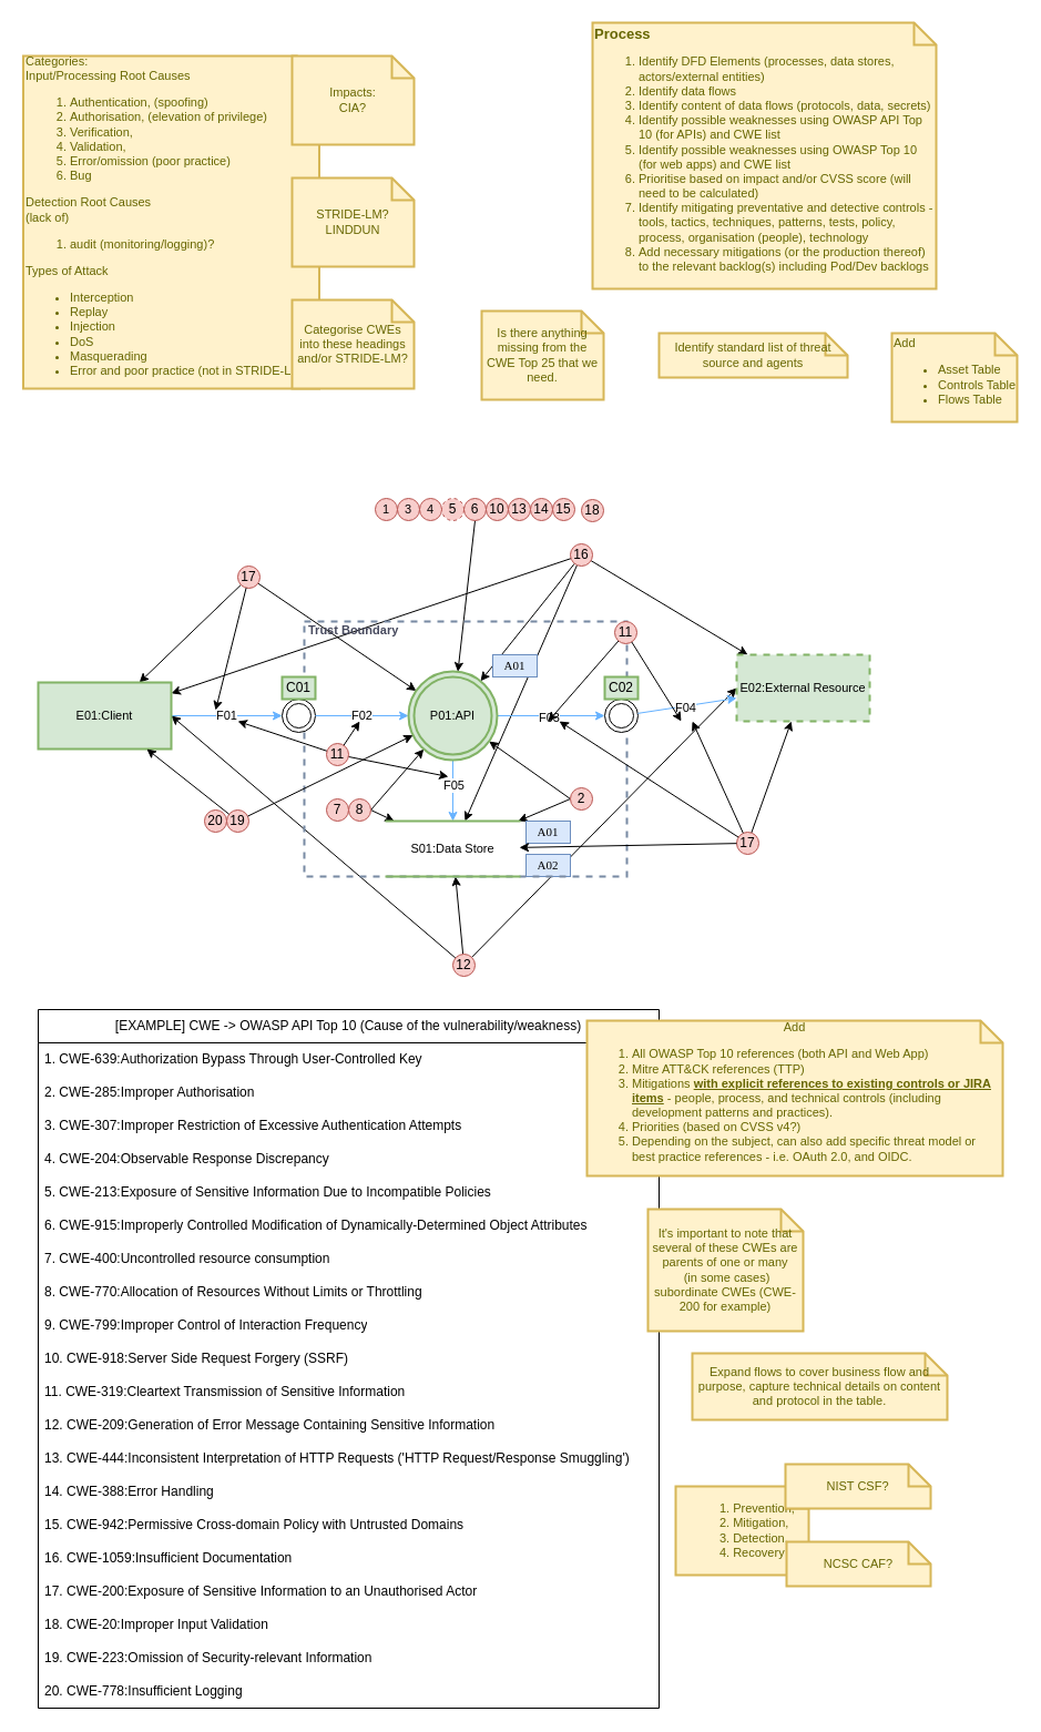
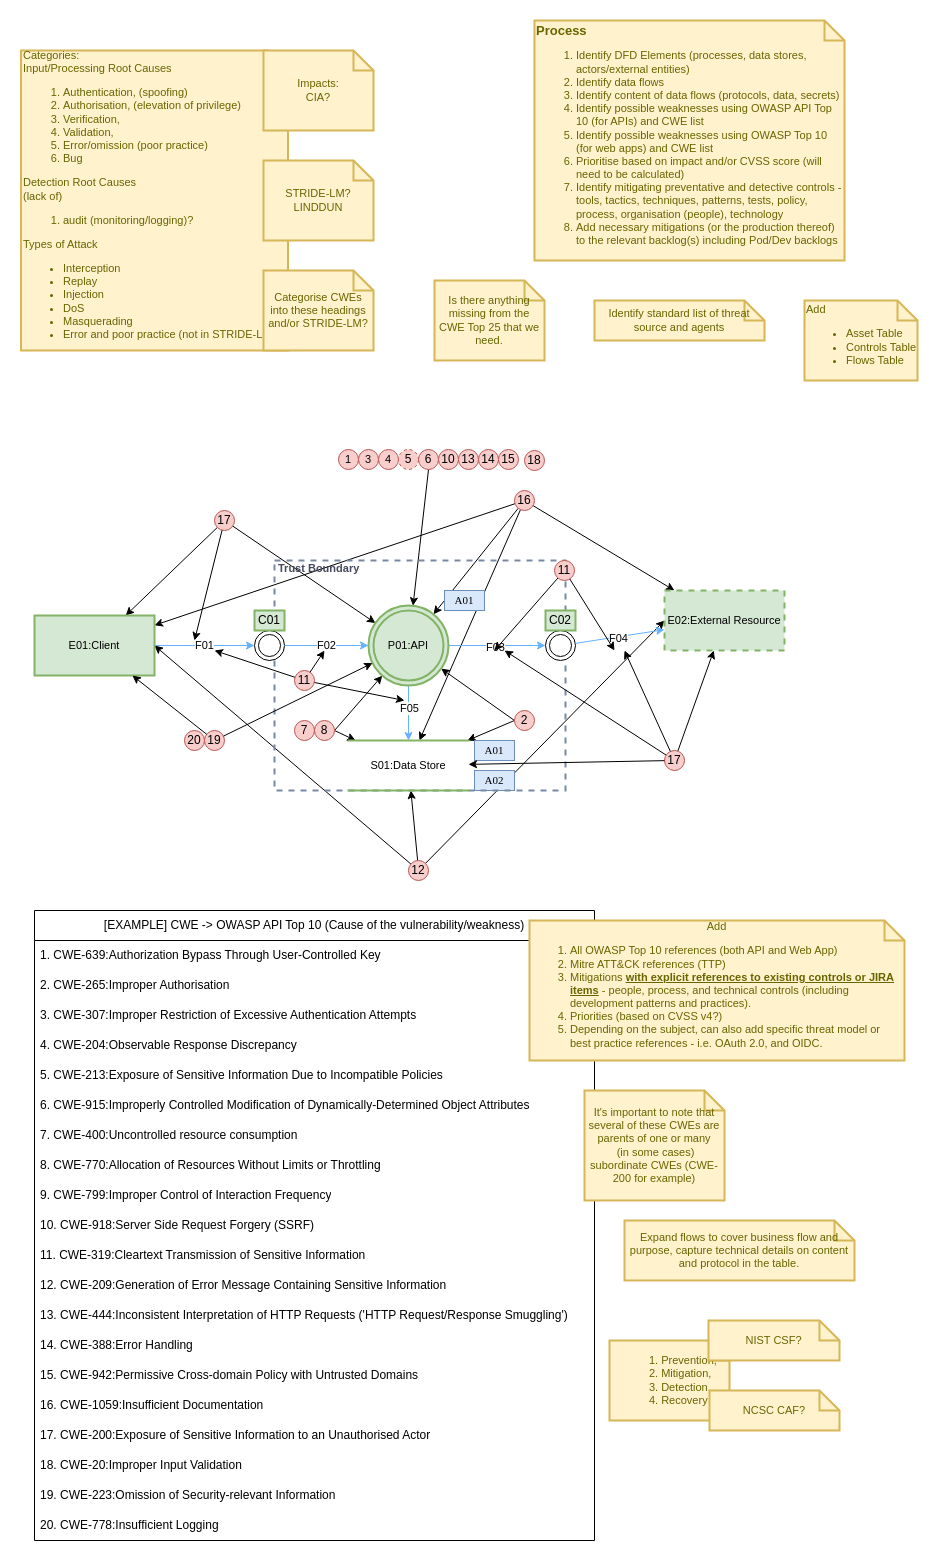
- <mxCell id="5" value="2. CWE-285:Improper Authorisation" style="text;strokeColor=none;fillColor=none;align=left;verticalAlign=middle;spacingLeft=4;spacingRight=4;overflow=hidden;points=[[0,0.5],[1,0.5]];portConstraint=eastwest;rotatable=0;whiteSpace=wrap;html=1;rounded=0;" parent="3" vertex="1"><mxGeometry y="60" width="560" height="30" as="geometry" /></mxCell>
+ <mxCell id="5" value="2. CWE-265:Improper Authorisation" style="text;strokeColor=none;fillColor=none;align=left;verticalAlign=middle;spacingLeft=4;spacingRight=4;overflow=hidden;points=[[0,0.5],[1,0.5]];portConstraint=eastwest;rotatable=0;whiteSpace=wrap;html=1;rounded=0;" parent="3" vertex="1"><mxGeometry y="60" width="560" height="30" as="geometry" /></mxCell>
